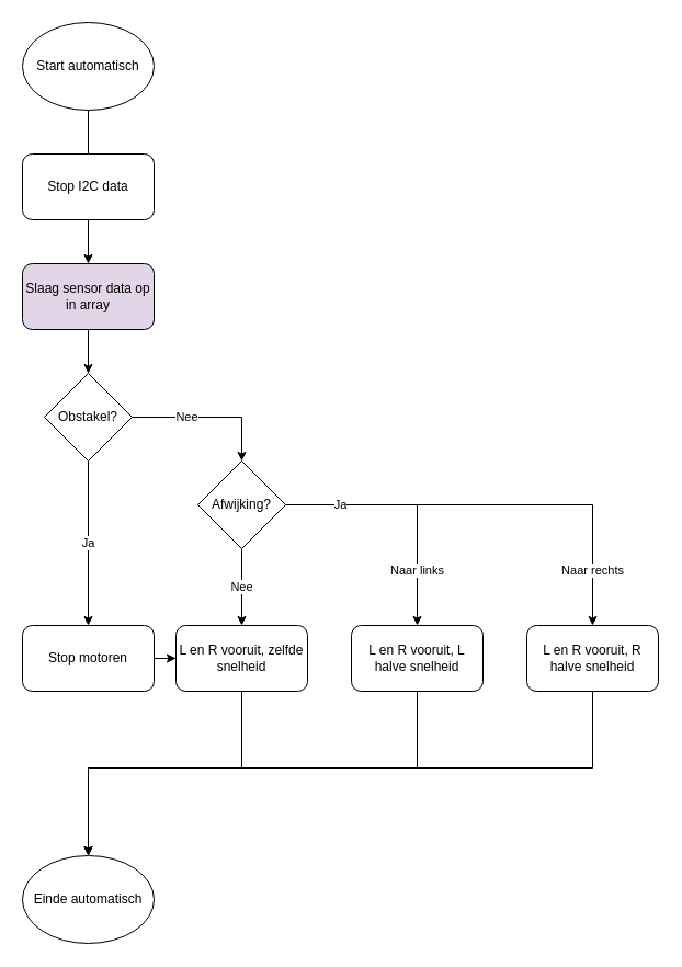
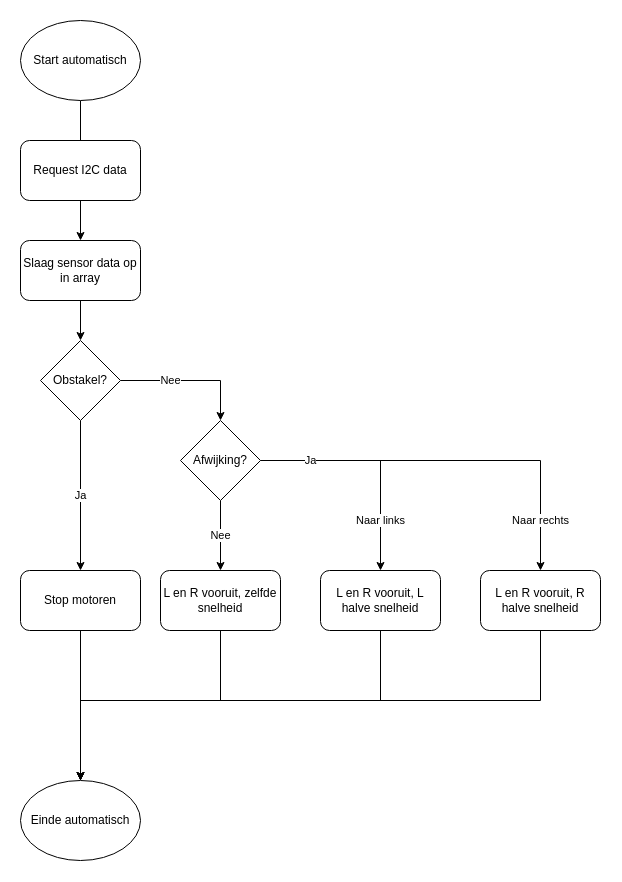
- <mxCell id="6" value="Stop I2C data" style="rounded=1;whiteSpace=wrap;html=1;" vertex="1" parent="1"><mxGeometry x="20" y="140" width="120" height="60" as="geometry" /></mxCell>
+ <mxCell id="6" value="Request I2C data" style="rounded=1;whiteSpace=wrap;html=1;" vertex="1" parent="1"><mxGeometry x="20" y="140" width="120" height="60" as="geometry" /></mxCell>
- <mxCell id="8" value="Slaag sensor data op in array" style="rounded=1;whiteSpace=wrap;html=1;fillColor=#e1d5e7;" vertex="1" parent="1"><mxGeometry x="20" y="240" width="120" height="60" as="geometry" /></mxCell>
+ <mxCell id="8" value="Slaag sensor data op in array" style="rounded=1;whiteSpace=wrap;html=1;" vertex="1" parent="1"><mxGeometry x="20" y="240" width="120" height="60" as="geometry" /></mxCell>
- <mxCell id="12" value="" style="edgeStyle=orthogonalEdgeStyle;rounded=0;orthogonalLoop=1;jettySize=auto;html=1;" edge="1" parent="1" source="13" target="20"><mxGeometry relative="1" as="geometry" /></mxCell>
+ <mxCell id="12" value="" style="edgeStyle=orthogonalEdgeStyle;rounded=0;orthogonalLoop=1;jettySize=auto;html=1;" edge="1" parent="1" source="13" target="4"><mxGeometry relative="1" as="geometry" /></mxCell>
